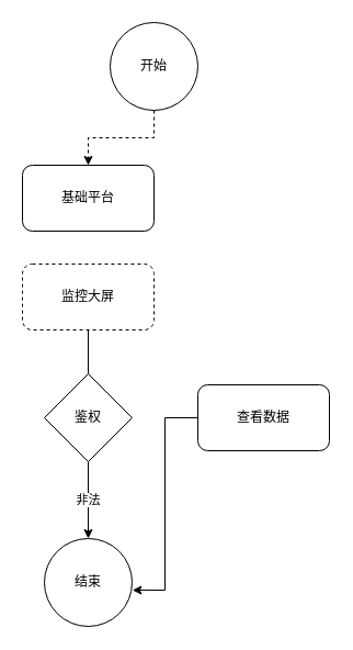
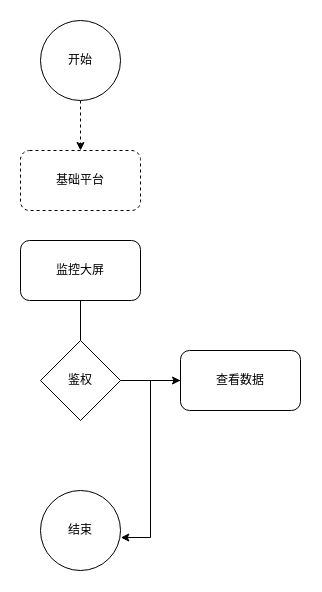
- <mxCell id="12" value="开始" style="ellipse;whiteSpace=wrap;html=1;aspect=fixed;" vertex="1" parent="1"><mxGeometry x="100" y="20" width="80" height="80" as="geometry" /></mxCell>
+ <mxCell id="12" value="开始" style="ellipse;whiteSpace=wrap;html=1;aspect=fixed;" vertex="1" parent="1"><mxGeometry x="40" y="20" width="80" height="80" as="geometry" /></mxCell>
- <mxCell id="2" value="基础平台" style="rounded=1;whiteSpace=wrap;html=1;" vertex="1" parent="1"><mxGeometry x="20" y="150" width="120" height="60" as="geometry" /></mxCell>
+ <mxCell id="2" value="基础平台" style="rounded=1;whiteSpace=wrap;html=1;dashed=1;" vertex="1" parent="1"><mxGeometry x="20" y="150" width="120" height="60" as="geometry" /></mxCell>
- <mxCell id="4" value="监控大屏" style="rounded=1;whiteSpace=wrap;html=1;dashed=1;" vertex="1" parent="1"><mxGeometry x="20" y="240" width="120" height="60" as="geometry" /></mxCell>
+ <mxCell id="4" value="监控大屏" style="rounded=1;whiteSpace=wrap;html=1;" vertex="1" parent="1"><mxGeometry x="20" y="240" width="120" height="60" as="geometry" /></mxCell>
+ <mxCell id="6" value="" style="edgeStyle=orthogonalEdgeStyle;rounded=0;orthogonalLoop=1;jettySize=auto;html=1;" edge="1" parent="1" source="7" target="10"><mxGeometry relative="1" as="geometry" /></mxCell>
- <mxCell id="5" value="非法" style="edgeStyle=orthogonalEdgeStyle;rounded=0;orthogonalLoop=1;jettySize=auto;html=1;" edge="1" parent="1" source="7" target="8"><mxGeometry relative="1" as="geometry" /></mxCell>
